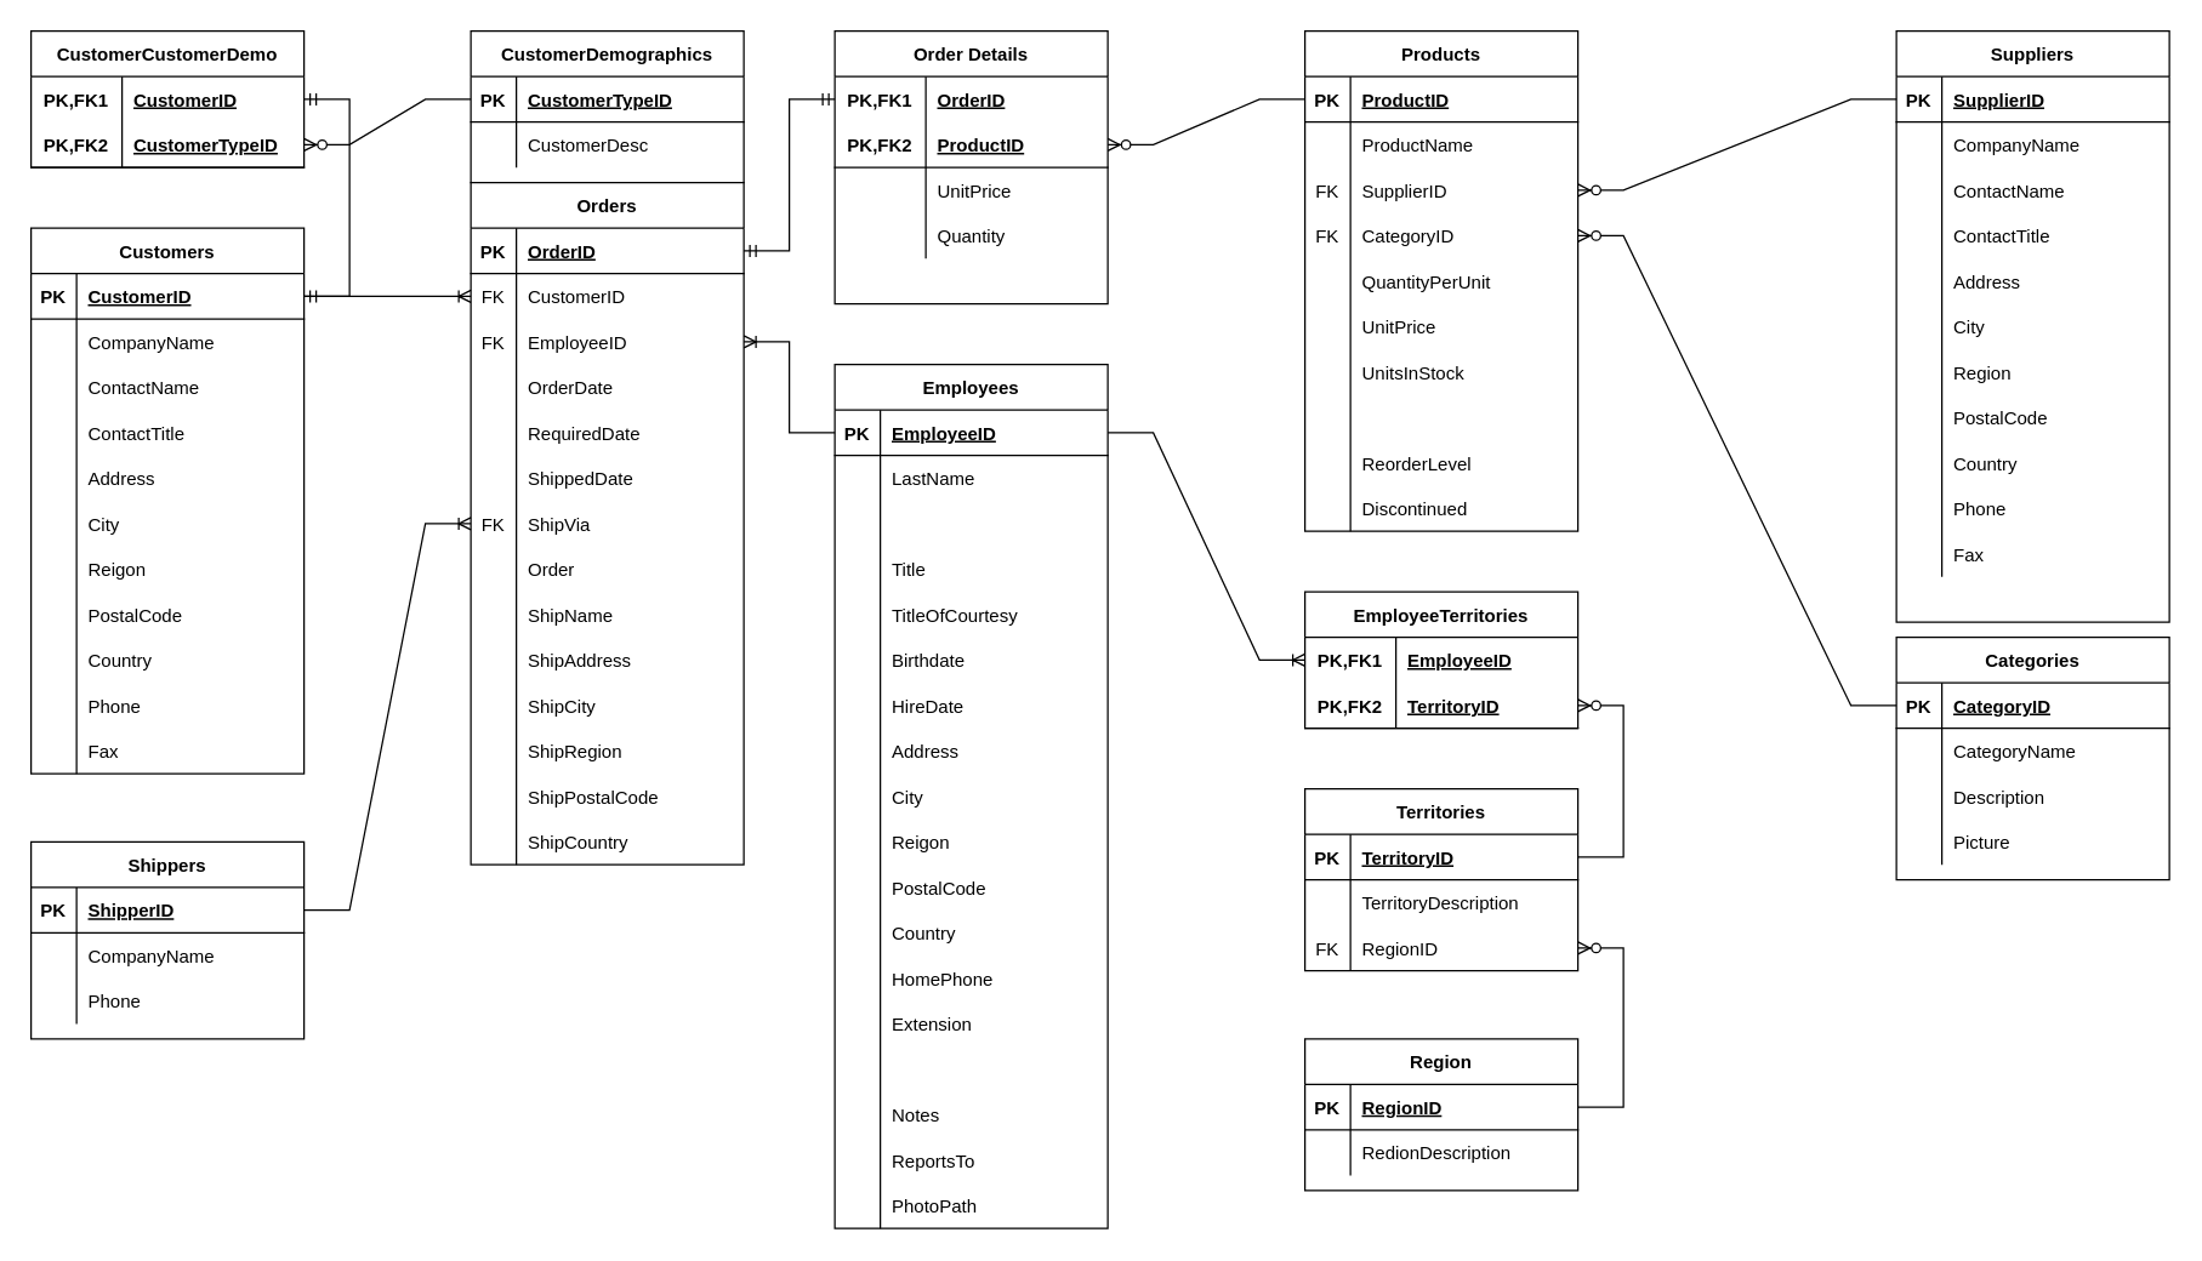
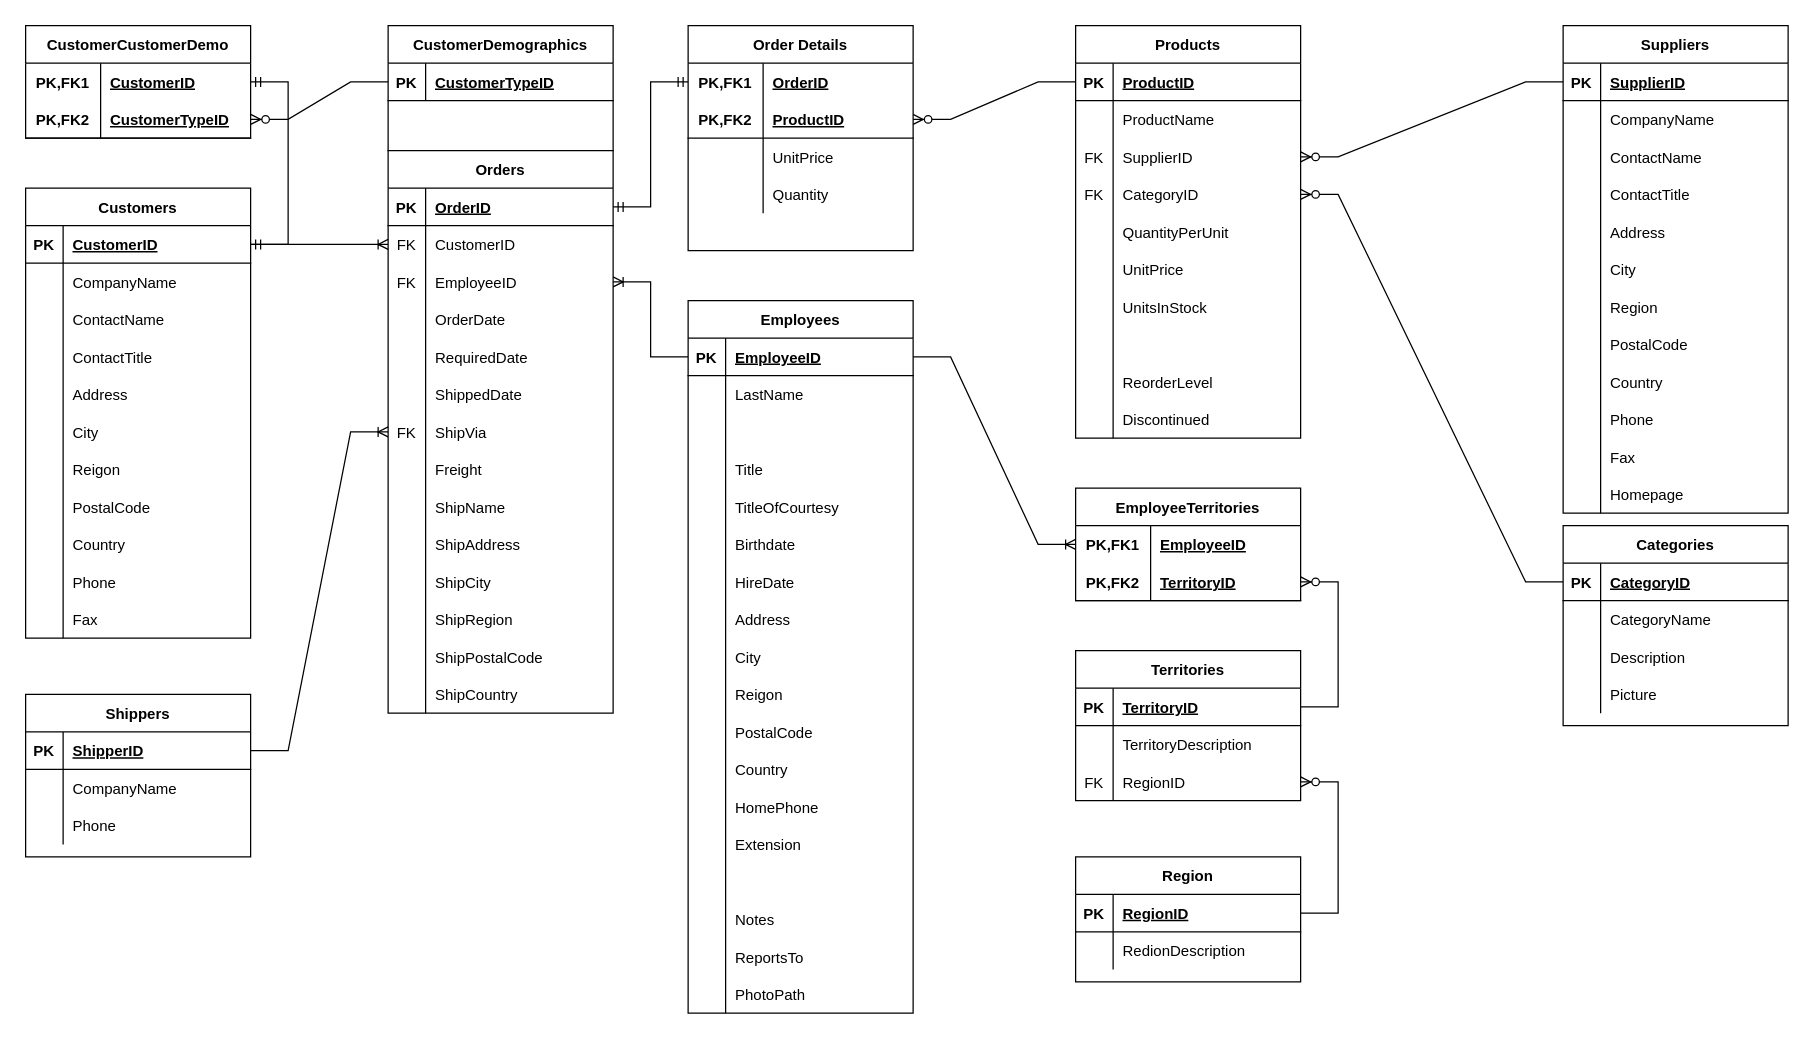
- <mxCell id="21" value="CustomerDesc" style="shape=partialRectangle;connectable=0;fillColor=none;top=0;left=0;bottom=0;right=0;align=left;spacingLeft=6;overflow=hidden;" vertex="1" parent="19"><mxGeometry x="30" width="150" height="30" as="geometry"><mxRectangle width="150" height="30" as="alternateBounds" /></mxGeometry></mxCell>
- <mxCell id="162" value="Order" style="shape=partialRectangle;connectable=0;fillColor=none;top=0;left=0;bottom=0;right=0;align=left;spacingLeft=6;overflow=hidden;" vertex="1" parent="160"><mxGeometry x="30" width="150" height="30" as="geometry"><mxRectangle width="150" height="30" as="alternateBounds" /></mxGeometry></mxCell>
+ <mxCell id="162" value="Freight" style="shape=partialRectangle;connectable=0;fillColor=none;top=0;left=0;bottom=0;right=0;align=left;spacingLeft=6;overflow=hidden;" vertex="1" parent="160"><mxGeometry x="30" width="150" height="30" as="geometry"><mxRectangle width="150" height="30" as="alternateBounds" /></mxGeometry></mxCell>
+ <mxCell id="264" value="Homepage" style="shape=partialRectangle;connectable=0;fillColor=none;top=0;left=0;bottom=0;right=0;align=left;spacingLeft=6;overflow=hidden;" vertex="1" parent="262"><mxGeometry x="30" width="150" height="30" as="geometry"><mxRectangle width="150" height="30" as="alternateBounds" /></mxGeometry></mxCell>
